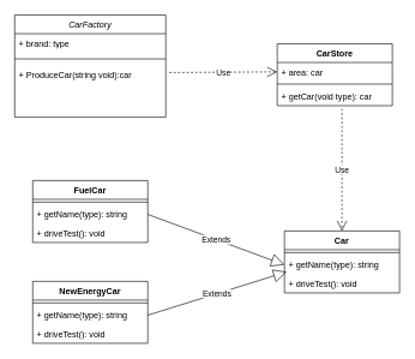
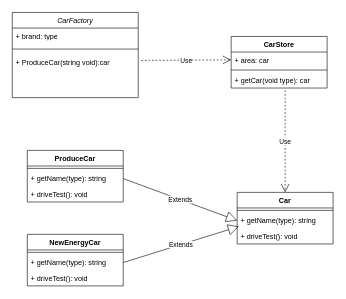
- <mxCell id="14" value="FuelCar" style="swimlane;fontStyle=1;align=center;verticalAlign=top;childLayout=stackLayout;horizontal=1;startSize=26;horizontalStack=0;resizeParent=1;resizeParentMax=0;resizeLast=0;collapsible=1;marginBottom=0;whiteSpace=wrap;html=1;" vertex="1" parent="1"><mxGeometry x="45" y="250" width="160" height="86" as="geometry" /></mxCell>
+ <mxCell id="14" value="ProduceCar" style="swimlane;fontStyle=1;align=center;verticalAlign=top;childLayout=stackLayout;horizontal=1;startSize=26;horizontalStack=0;resizeParent=1;resizeParentMax=0;resizeLast=0;collapsible=1;marginBottom=0;whiteSpace=wrap;html=1;" vertex="1" parent="1"><mxGeometry x="45" y="250" width="160" height="86" as="geometry" /></mxCell>
